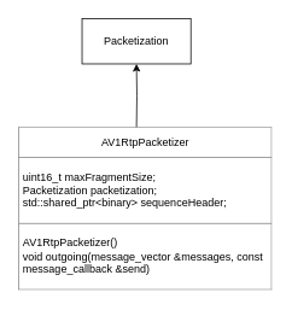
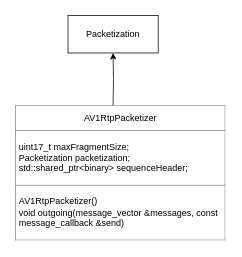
- <mxCell id="4" value="&lt;table border=&quot;1&quot; width=&quot;100%&quot; height=&quot;100%&quot; cellpadding=&quot;4&quot; style=&quot;width:100%;height:100%;border-collapse:collapse;&quot;&gt;&lt;tbody&gt;&lt;tr&gt;&lt;th align=&quot;center&quot;&gt;&lt;span style=&quot;font-weight: 400;&quot;&gt;AV1RtpPacketizer&lt;/span&gt;&lt;/th&gt;&lt;/tr&gt;&lt;tr&gt;&lt;td&gt;&lt;span style=&quot;&quot;&gt;uint16_t maxFragmentSize;&lt;br&gt;&lt;/span&gt;&lt;span style=&quot;&quot;&gt;Packetization packetization;&lt;br&gt;&lt;/span&gt;&lt;span style=&quot;&quot;&gt;std::shared_ptr&amp;lt;binary&amp;gt; sequenceHeader;&lt;/span&gt;&lt;span style=&quot;&quot;&gt;&lt;/span&gt;&lt;span style=&quot;&quot;&gt;&lt;/span&gt;&lt;/td&gt;&lt;/tr&gt;&lt;tr&gt;&lt;td&gt;AV1RtpPacketizer()&lt;br&gt;void outgoing(message_vector &amp;amp;messages, const message_callback &amp;amp;send)&lt;/td&gt;&lt;/tr&gt;&lt;/tbody&gt;&lt;/table&gt;" style="text;html=1;whiteSpace=wrap;strokeColor=none;fillColor=none;overflow=fill;" vertex="1" parent="1"><mxGeometry x="20" y="140" width="280" height="180" as="geometry" /></mxCell>
+ <mxCell id="4" value="&lt;table border=&quot;1&quot; width=&quot;100%&quot; height=&quot;100%&quot; cellpadding=&quot;4&quot; style=&quot;width:100%;height:100%;border-collapse:collapse;&quot;&gt;&lt;tbody&gt;&lt;tr&gt;&lt;th align=&quot;center&quot;&gt;&lt;span style=&quot;font-weight: 400;&quot;&gt;AV1RtpPacketizer&lt;/span&gt;&lt;/th&gt;&lt;/tr&gt;&lt;tr&gt;&lt;td&gt;&lt;span style=&quot;&quot;&gt;uint17_t maxFragmentSize;&lt;br&gt;&lt;/span&gt;&lt;span style=&quot;&quot;&gt;Packetization packetization;&lt;br&gt;&lt;/span&gt;&lt;span style=&quot;&quot;&gt;std::shared_ptr&amp;lt;binary&amp;gt; sequenceHeader;&lt;/span&gt;&lt;span style=&quot;&quot;&gt;&lt;/span&gt;&lt;span style=&quot;&quot;&gt;&lt;/span&gt;&lt;/td&gt;&lt;/tr&gt;&lt;tr&gt;&lt;td&gt;AV1RtpPacketizer()&lt;br&gt;void outgoing(message_vector &amp;amp;messages, const message_callback &amp;amp;send)&lt;/td&gt;&lt;/tr&gt;&lt;/tbody&gt;&lt;/table&gt;" style="text;html=1;whiteSpace=wrap;strokeColor=none;fillColor=none;overflow=fill;" vertex="1" parent="1"><mxGeometry x="20" y="140" width="280" height="180" as="geometry" /></mxCell>
